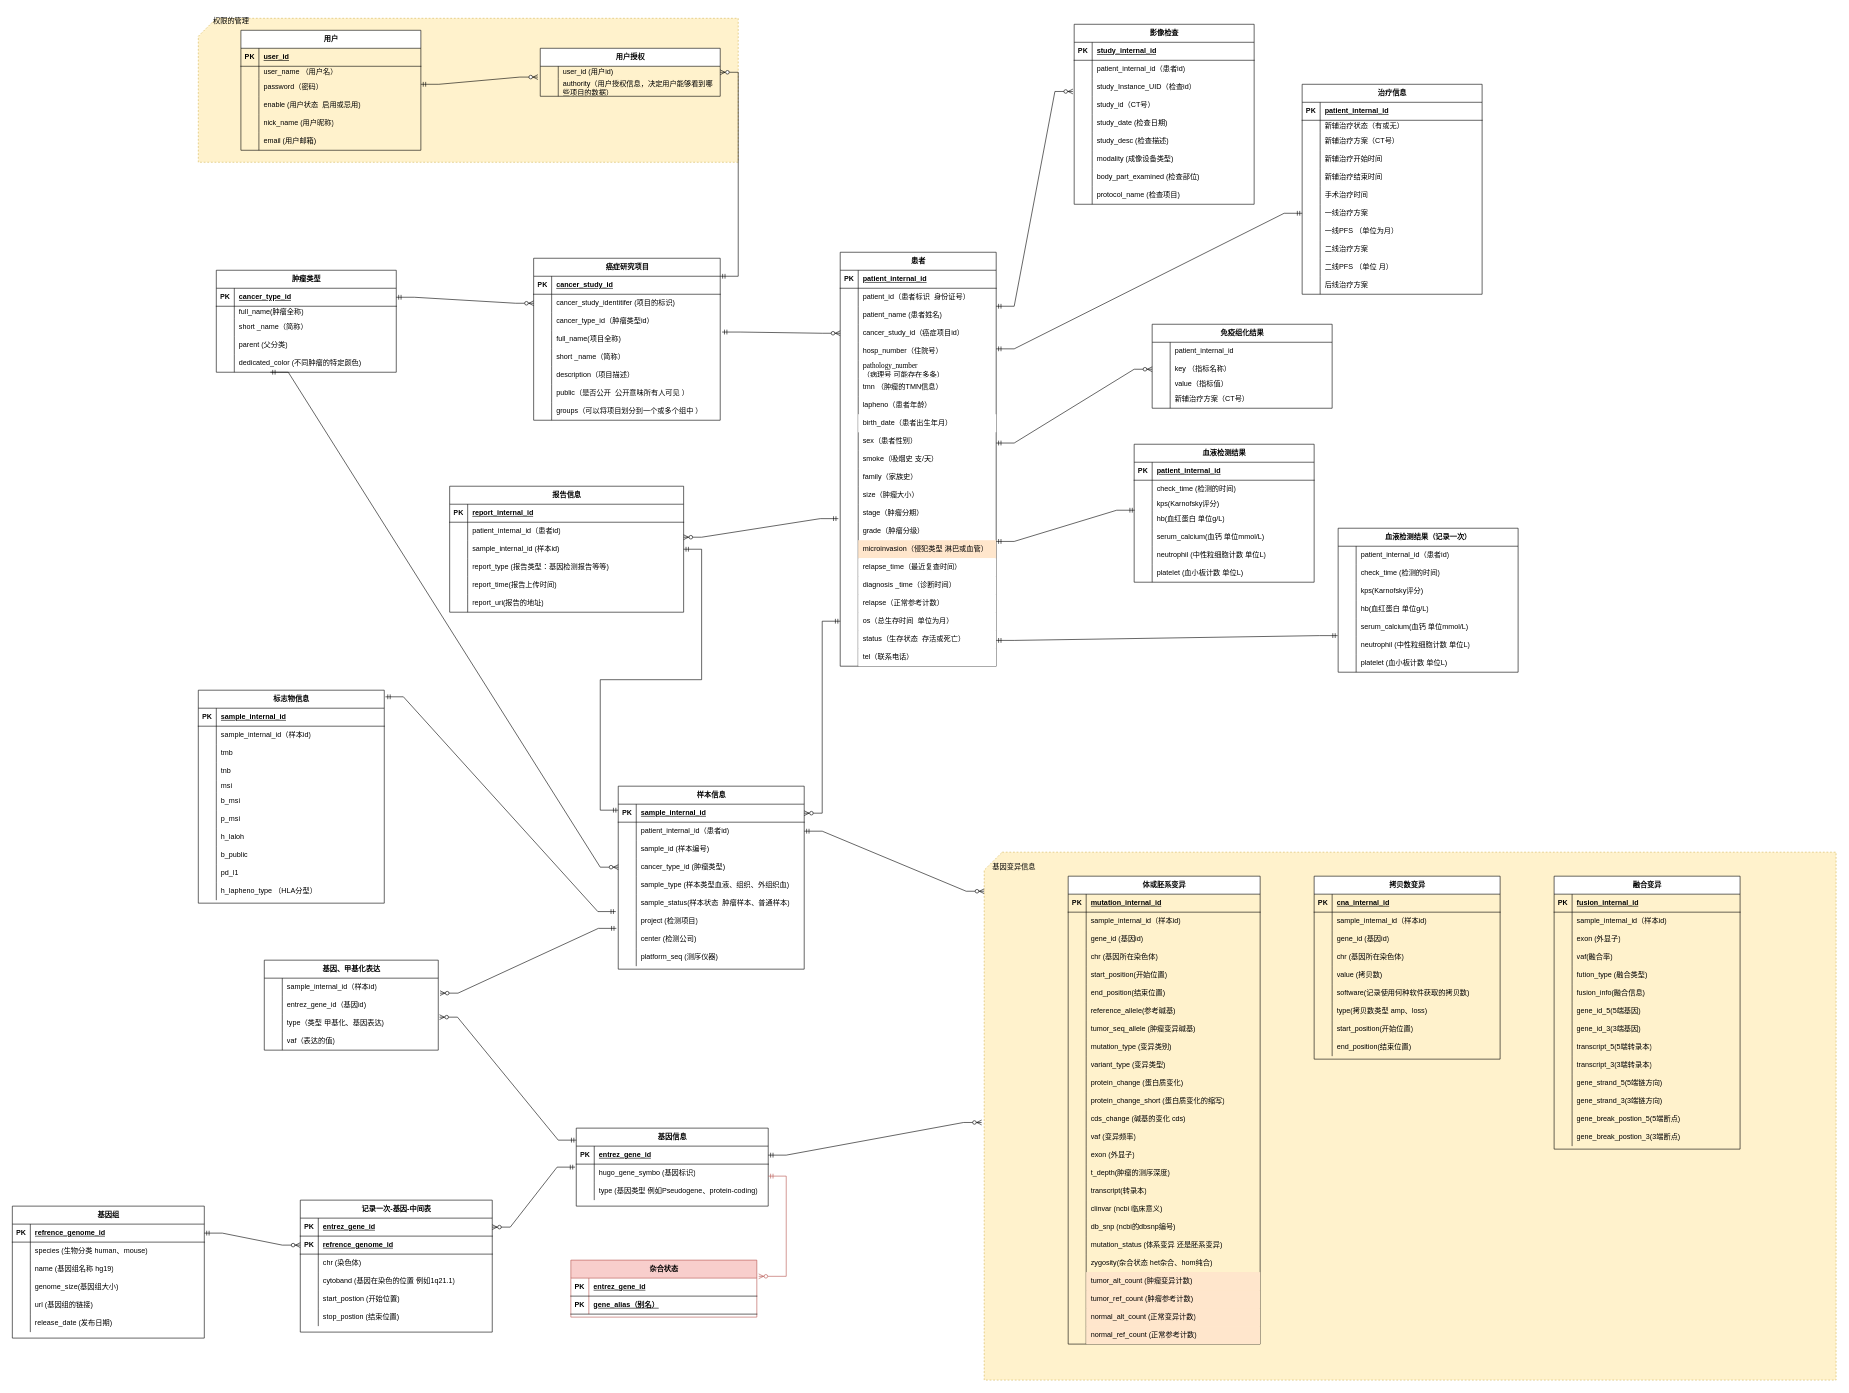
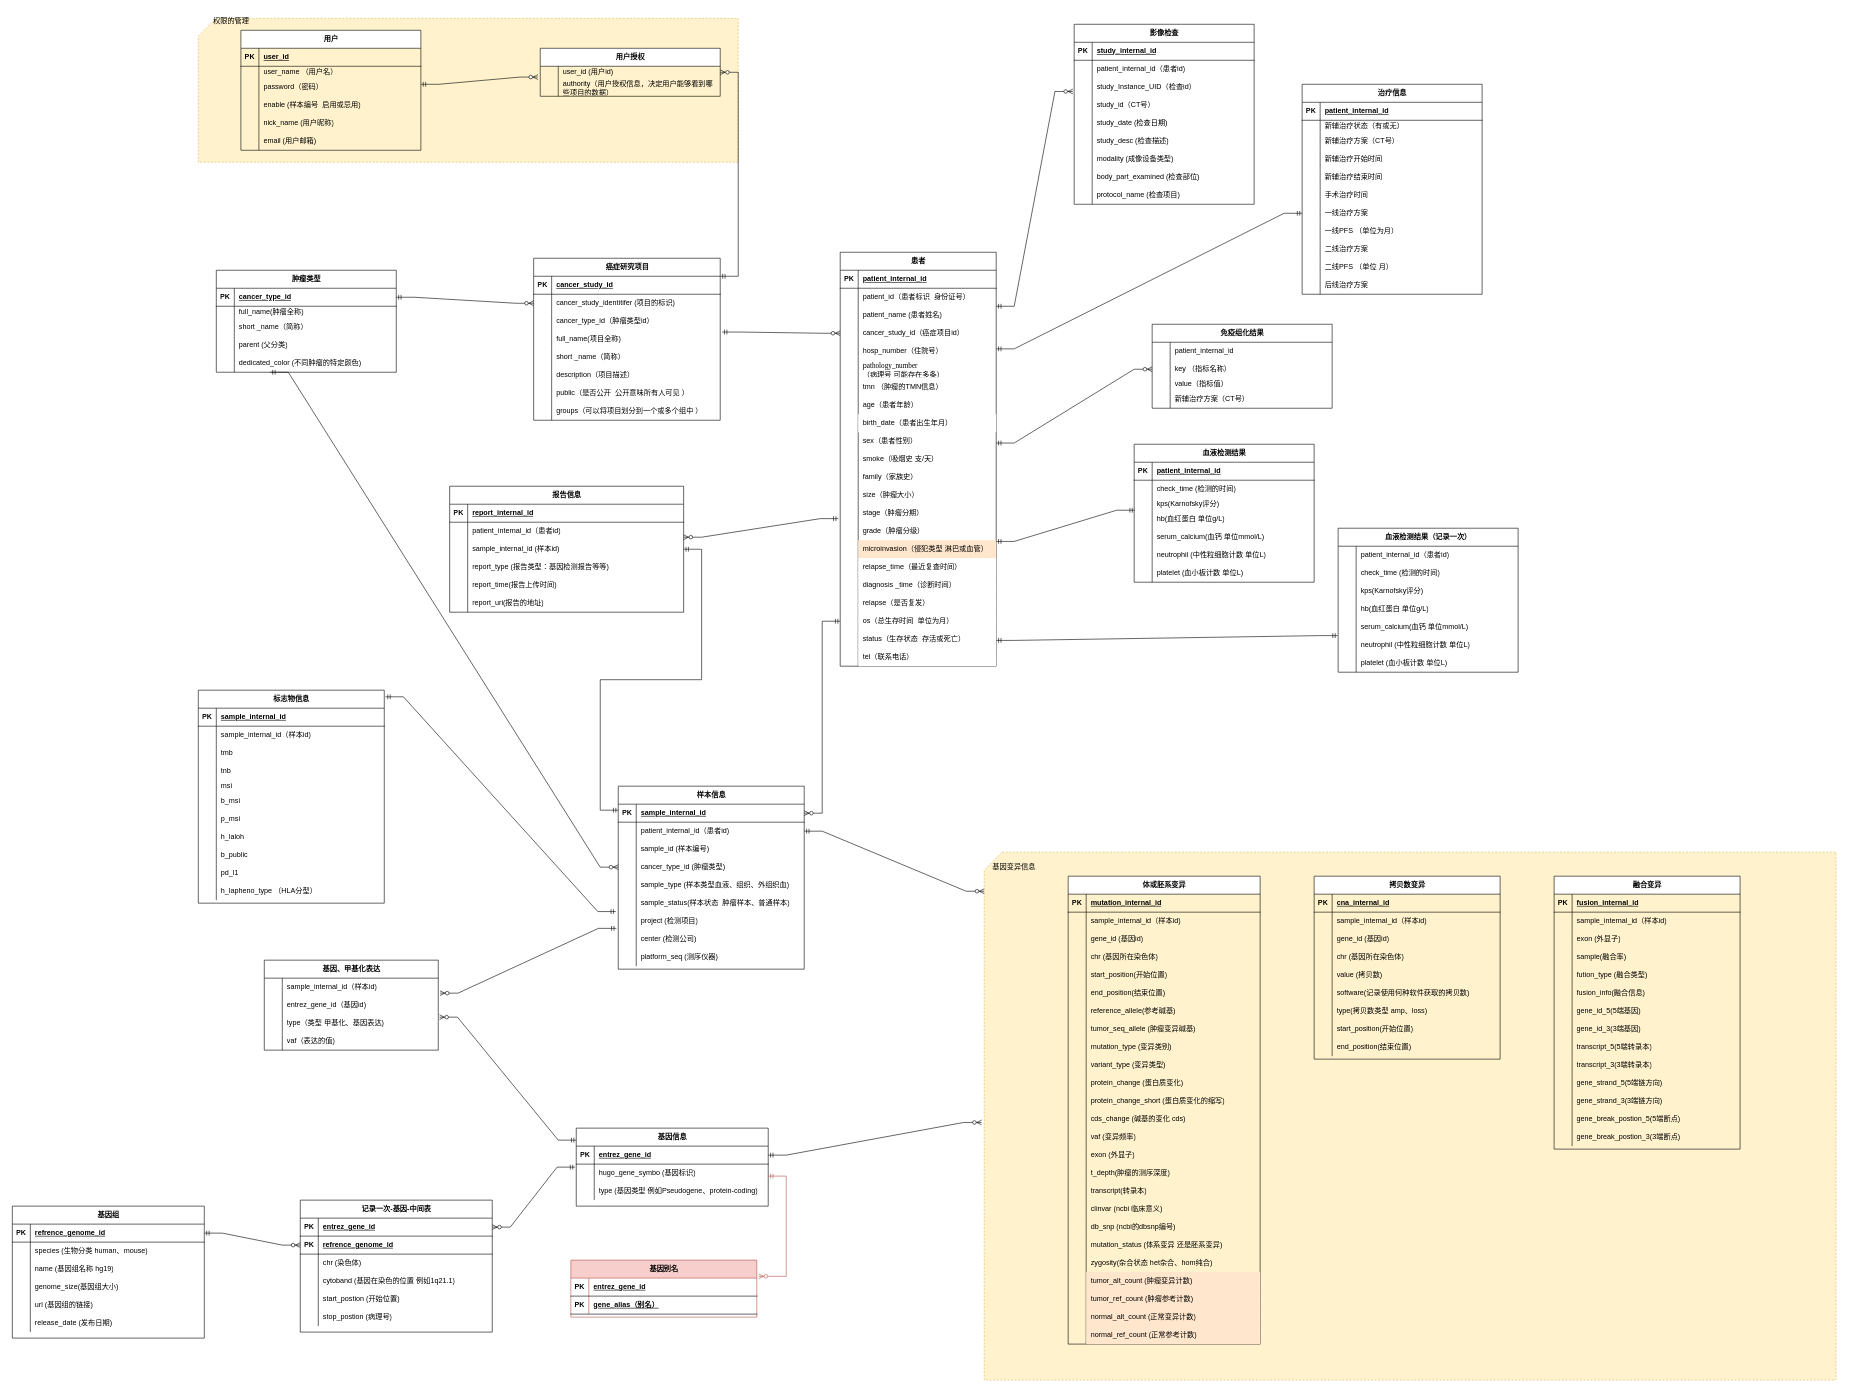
- <mxCell id="388" value="enable (用户状态&amp;nbsp; 启用或忌用)" style="shape=partialRectangle;connectable=0;fillColor=none;top=0;left=0;bottom=0;right=0;align=left;spacingLeft=6;overflow=hidden;whiteSpace=wrap;html=1;" parent="386" vertex="1"><mxGeometry x="30" width="270" height="30" as="geometry"><mxRectangle width="270" height="30" as="alternateBounds" /></mxGeometry></mxCell>
+ <mxCell id="388" value="enable (样本编号&amp;nbsp; 启用或忌用)" style="shape=partialRectangle;connectable=0;fillColor=none;top=0;left=0;bottom=0;right=0;align=left;spacingLeft=6;overflow=hidden;whiteSpace=wrap;html=1;" parent="386" vertex="1"><mxGeometry x="30" width="270" height="30" as="geometry"><mxRectangle width="270" height="30" as="alternateBounds" /></mxGeometry></mxCell>
- <mxCell id="28" value="lapheno（患者年龄）" style="shape=partialRectangle;connectable=0;fillColor=none;top=0;left=0;bottom=0;right=0;align=left;spacingLeft=6;overflow=hidden;whiteSpace=wrap;html=1;" parent="26" vertex="1"><mxGeometry x="30" width="230" height="30" as="geometry"><mxRectangle width="230" height="30" as="alternateBounds" /></mxGeometry></mxCell>
+ <mxCell id="28" value="age（患者年龄）" style="shape=partialRectangle;connectable=0;fillColor=none;top=0;left=0;bottom=0;right=0;align=left;spacingLeft=6;overflow=hidden;whiteSpace=wrap;html=1;" parent="26" vertex="1"><mxGeometry x="30" width="230" height="30" as="geometry"><mxRectangle width="230" height="30" as="alternateBounds" /></mxGeometry></mxCell>
- <mxCell id="61" value="relapse（正常参考计数）" style="shape=partialRectangle;connectable=0;top=0;left=0;bottom=0;right=0;align=left;spacingLeft=6;overflow=hidden;whiteSpace=wrap;html=1;" parent="59" vertex="1"><mxGeometry x="30" width="230" height="30" as="geometry"><mxRectangle width="230" height="30" as="alternateBounds" /></mxGeometry></mxCell>
+ <mxCell id="61" value="relapse（是否复发）" style="shape=partialRectangle;connectable=0;top=0;left=0;bottom=0;right=0;align=left;spacingLeft=6;overflow=hidden;whiteSpace=wrap;html=1;" parent="59" vertex="1"><mxGeometry x="30" width="230" height="30" as="geometry"><mxRectangle width="230" height="30" as="alternateBounds" /></mxGeometry></mxCell>
- <mxCell id="233" value="vaf(融合率)" style="shape=partialRectangle;connectable=0;fillColor=none;top=0;left=0;bottom=0;right=0;align=left;spacingLeft=6;overflow=hidden;whiteSpace=wrap;html=1;" parent="231" vertex="1"><mxGeometry x="30" width="280" height="30" as="geometry"><mxRectangle width="280" height="30" as="alternateBounds" /></mxGeometry></mxCell>
+ <mxCell id="233" value="sample(融合率)" style="shape=partialRectangle;connectable=0;fillColor=none;top=0;left=0;bottom=0;right=0;align=left;spacingLeft=6;overflow=hidden;whiteSpace=wrap;html=1;" parent="231" vertex="1"><mxGeometry x="30" width="280" height="30" as="geometry"><mxRectangle width="280" height="30" as="alternateBounds" /></mxGeometry></mxCell>
- <mxCell id="312" value="杂合状态" style="shape=table;startSize=30;container=1;collapsible=1;childLayout=tableLayout;fixedRows=1;rowLines=0;fontStyle=1;align=center;resizeLast=1;html=1;fillColor=#f8cecc;strokeColor=#b85450;" parent="1" vertex="1"><mxGeometry x="951" y="2100" width="310" height="95" as="geometry"><mxRectangle x="840" y="50" width="90" height="30" as="alternateBounds" /></mxGeometry></mxCell>
+ <mxCell id="312" value="基因别名" style="shape=table;startSize=30;container=1;collapsible=1;childLayout=tableLayout;fixedRows=1;rowLines=0;fontStyle=1;align=center;resizeLast=1;html=1;fillColor=#f8cecc;strokeColor=#b85450;" parent="1" vertex="1"><mxGeometry x="951" y="2100" width="310" height="95" as="geometry"><mxRectangle x="840" y="50" width="90" height="30" as="alternateBounds" /></mxGeometry></mxCell>
- <mxCell id="338" value="stop_postion (结束位置)" style="shape=partialRectangle;connectable=0;fillColor=none;top=0;left=0;bottom=0;right=0;align=left;spacingLeft=6;overflow=hidden;whiteSpace=wrap;html=1;" parent="336" vertex="1"><mxGeometry x="30" width="290" height="30" as="geometry"><mxRectangle width="290" height="30" as="alternateBounds" /></mxGeometry></mxCell>
+ <mxCell id="338" value="stop_postion (病理号)" style="shape=partialRectangle;connectable=0;fillColor=none;top=0;left=0;bottom=0;right=0;align=left;spacingLeft=6;overflow=hidden;whiteSpace=wrap;html=1;" parent="336" vertex="1"><mxGeometry x="30" width="290" height="30" as="geometry"><mxRectangle width="290" height="30" as="alternateBounds" /></mxGeometry></mxCell>
